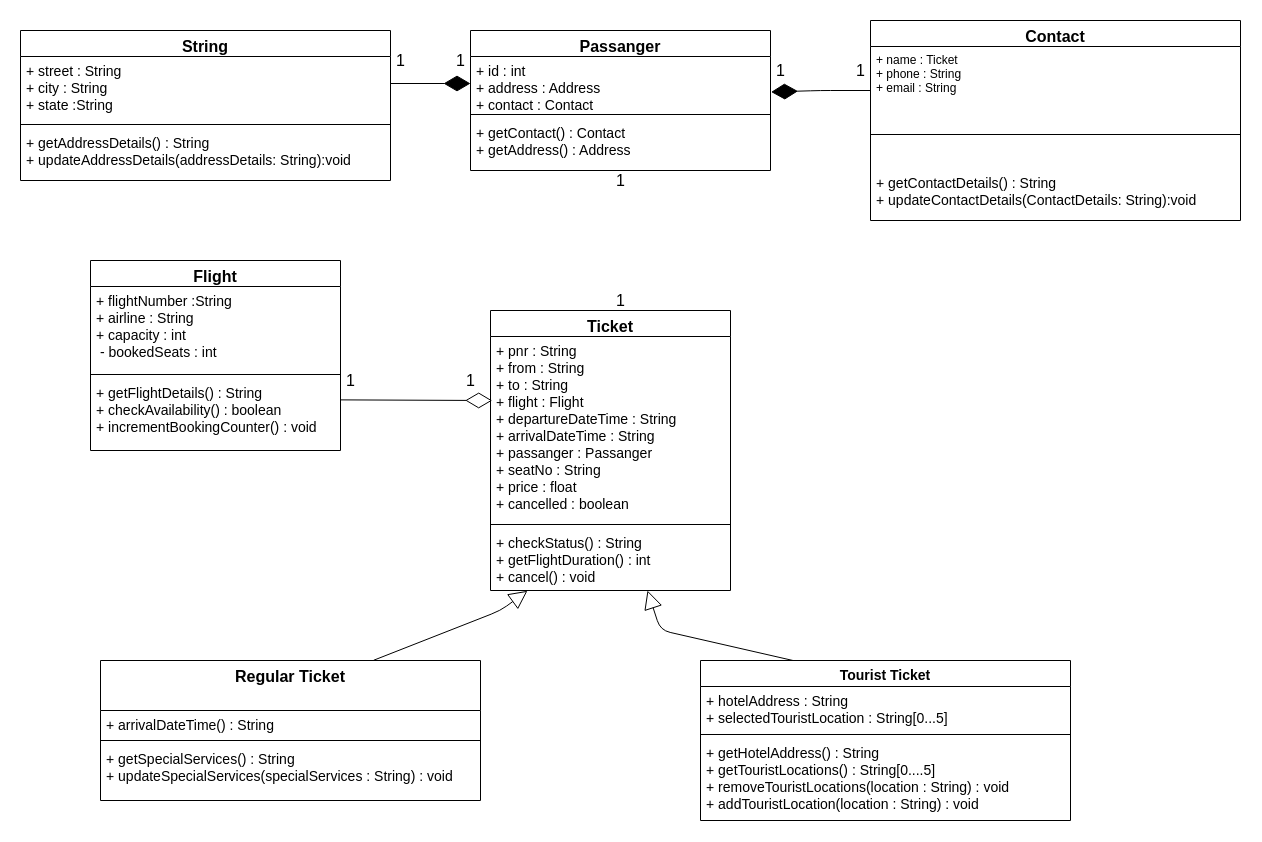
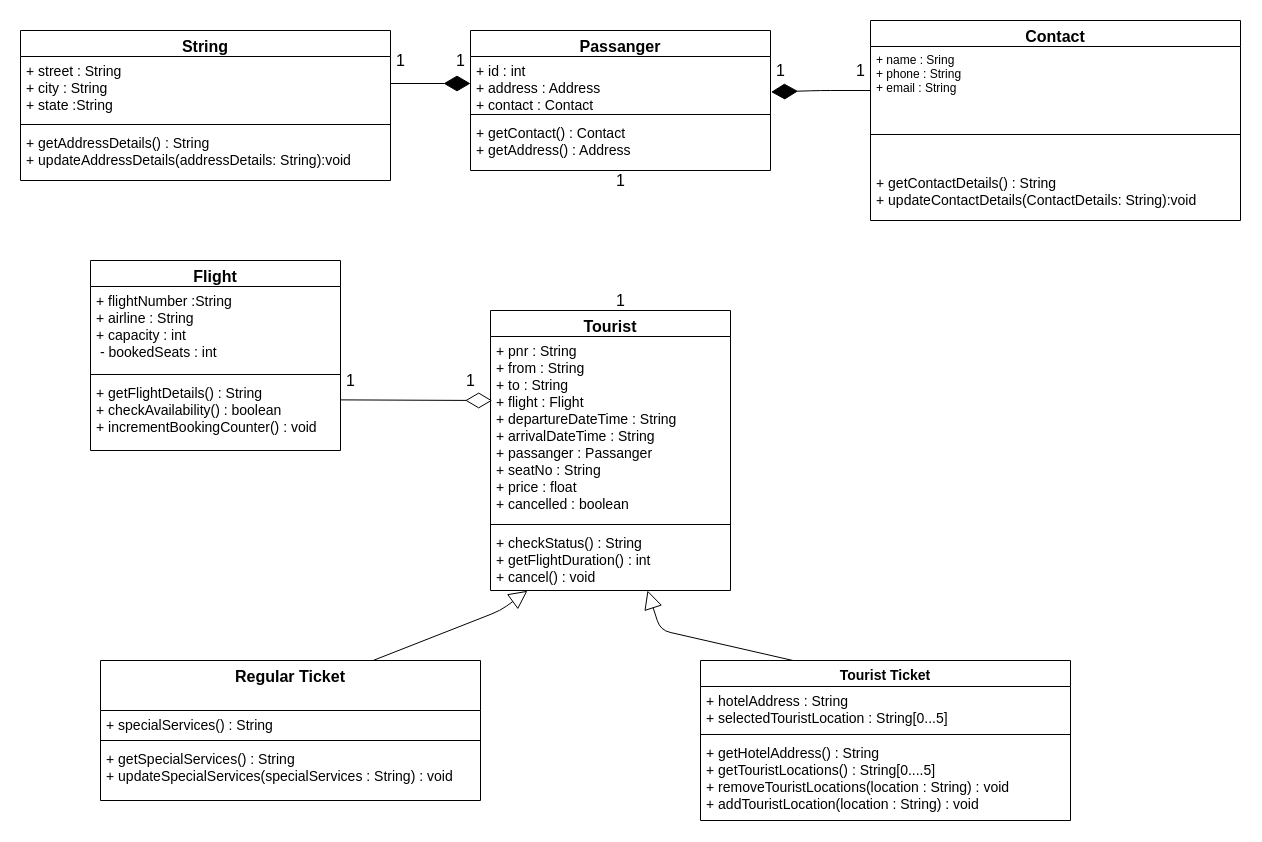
- <mxCell id="38" value="+ name : Ticket&#10;+ phone : String&#10;+ email : String" style="text;strokeColor=none;fillColor=none;align=left;verticalAlign=top;spacingLeft=4;spacingRight=4;overflow=hidden;rotatable=0;points=[[0,0.5],[1,0.5]];portConstraint=eastwest;" vertex="1" parent="37"><mxGeometry y="26" width="370" height="54" as="geometry" /></mxCell>
+ <mxCell id="38" value="+ name : Sring&#10;+ phone : String&#10;+ email : String" style="text;strokeColor=none;fillColor=none;align=left;verticalAlign=top;spacingLeft=4;spacingRight=4;overflow=hidden;rotatable=0;points=[[0,0.5],[1,0.5]];portConstraint=eastwest;" vertex="1" parent="37"><mxGeometry y="26" width="370" height="54" as="geometry" /></mxCell>
- <mxCell id="14" value="Ticket" style="swimlane;fontStyle=1;align=center;verticalAlign=top;childLayout=stackLayout;horizontal=1;startSize=26;horizontalStack=0;resizeParent=1;resizeParentMax=0;resizeLast=0;collapsible=1;marginBottom=0;fillColor=none;gradientColor=none;fontSize=16;" vertex="1" parent="1"><mxGeometry x="490" y="310" width="240" height="280" as="geometry" /></mxCell>
+ <mxCell id="14" value="Tourist" style="swimlane;fontStyle=1;align=center;verticalAlign=top;childLayout=stackLayout;horizontal=1;startSize=26;horizontalStack=0;resizeParent=1;resizeParentMax=0;resizeLast=0;collapsible=1;marginBottom=0;fillColor=none;gradientColor=none;fontSize=16;" vertex="1" parent="1"><mxGeometry x="490" y="310" width="240" height="280" as="geometry" /></mxCell>
- <mxCell id="19" value="+ arrivalDateTime() : String" style="text;strokeColor=none;fillColor=none;align=left;verticalAlign=top;spacingLeft=4;spacingRight=4;overflow=hidden;rotatable=0;points=[[0,0.5],[1,0.5]];portConstraint=eastwest;fontSize=14;" vertex="1" parent="18"><mxGeometry y="50" width="380" height="26" as="geometry" /></mxCell>
+ <mxCell id="19" value="+ specialServices() : String" style="text;strokeColor=none;fillColor=none;align=left;verticalAlign=top;spacingLeft=4;spacingRight=4;overflow=hidden;rotatable=0;points=[[0,0.5],[1,0.5]];portConstraint=eastwest;fontSize=14;" vertex="1" parent="18"><mxGeometry y="50" width="380" height="26" as="geometry" /></mxCell>
